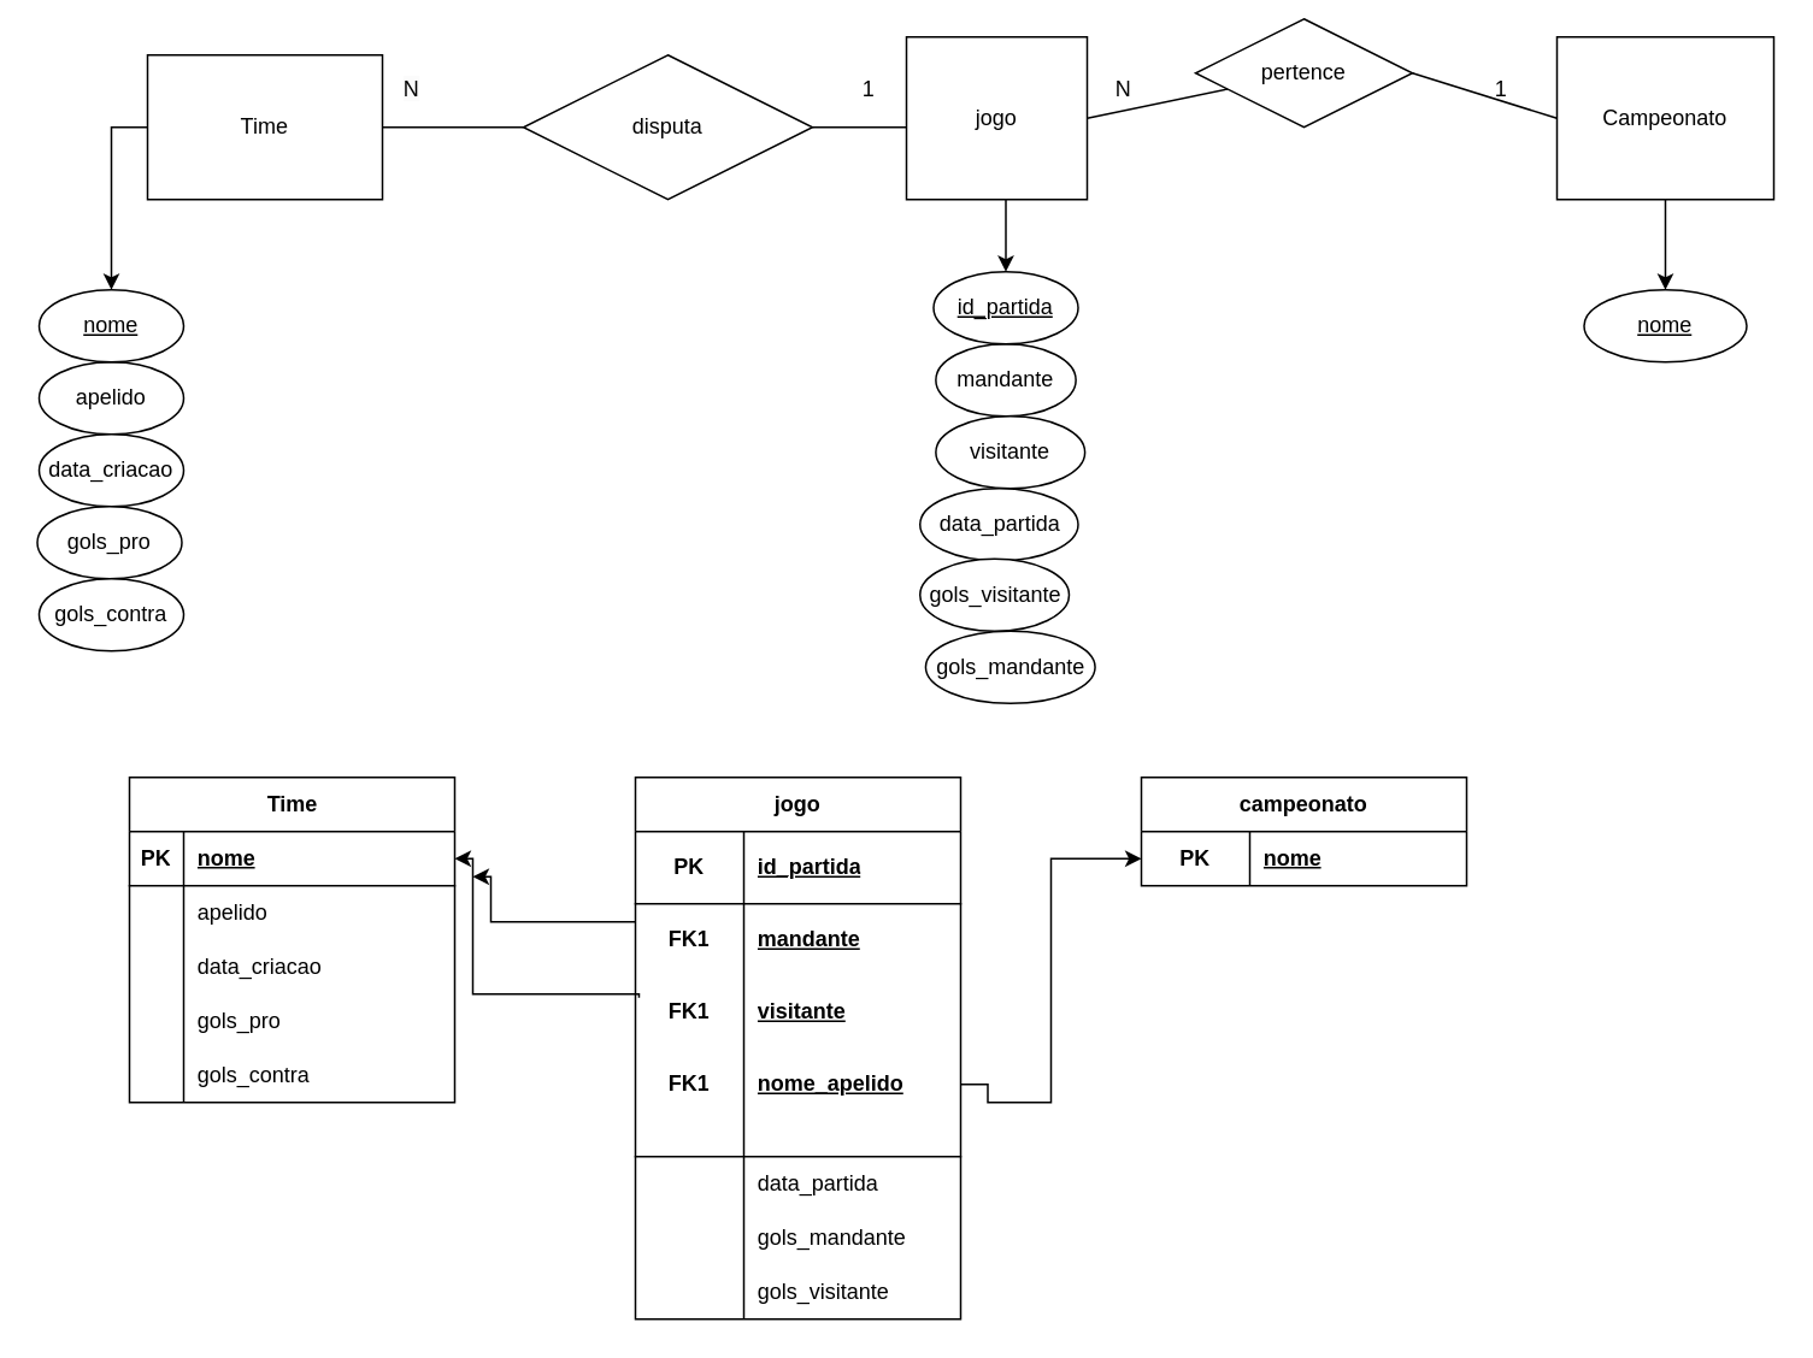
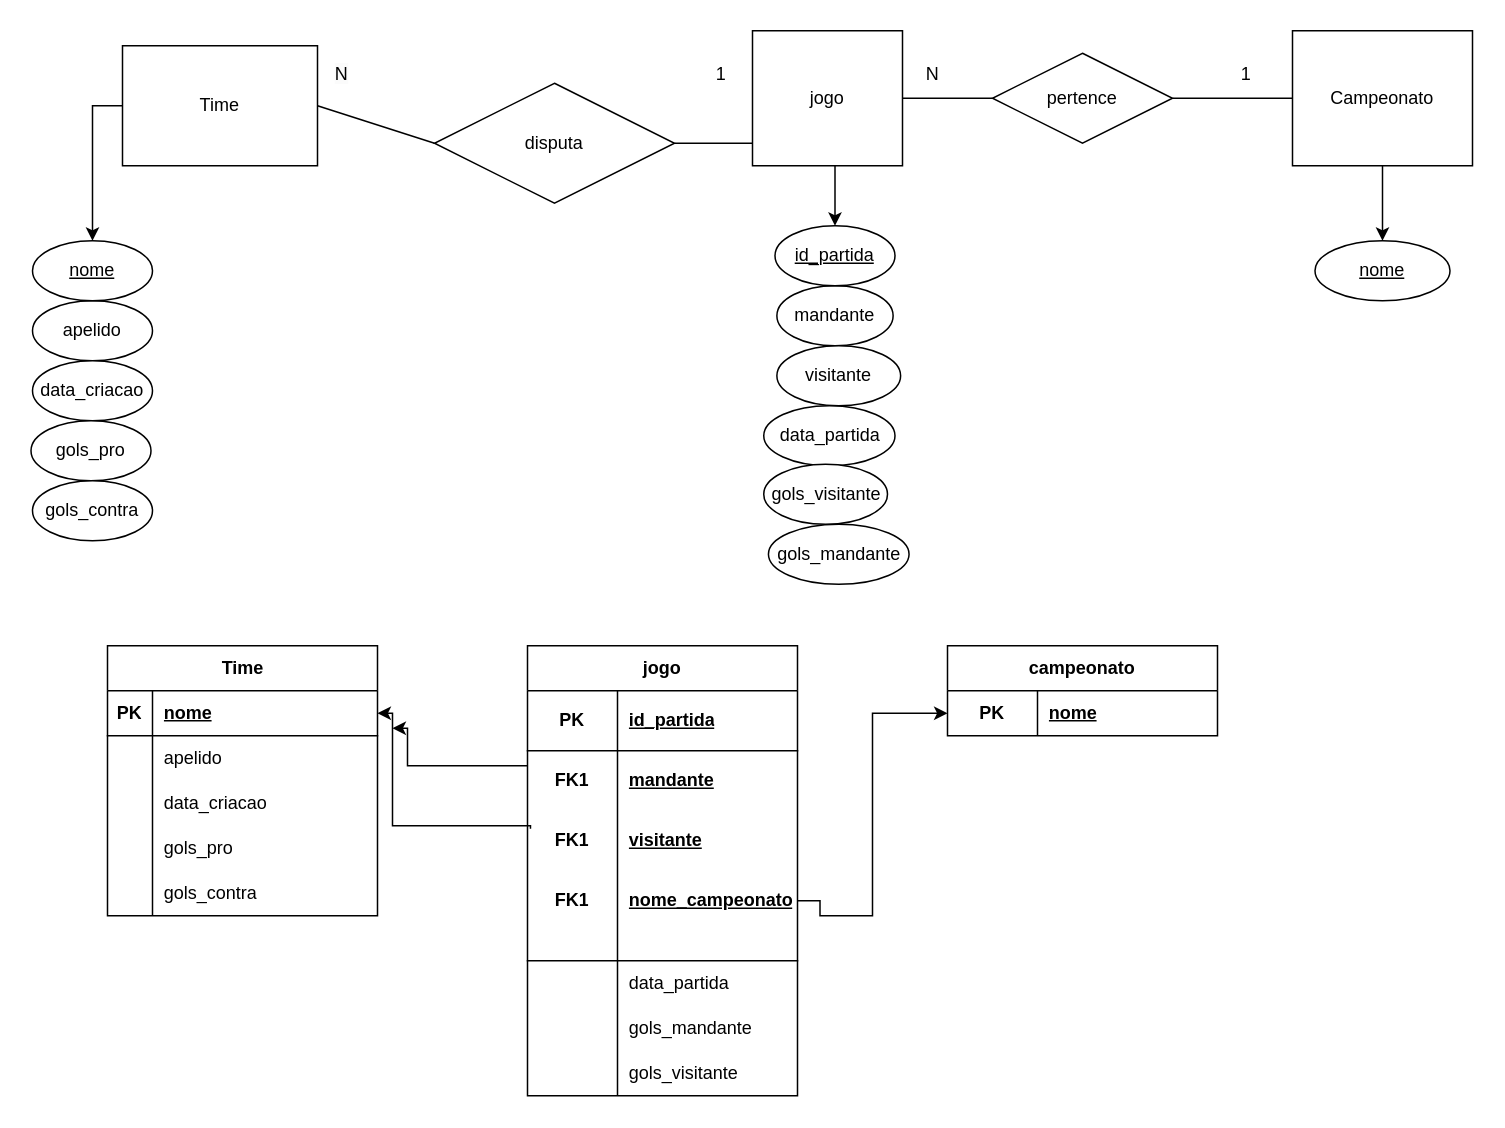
- <mxCell id="72" value="pertence" style="shape=rhombus;perimeter=rhombusPerimeter;whiteSpace=wrap;html=1;align=center;" parent="1" vertex="1"><mxGeometry x="661" y="10" width="120" height="60" as="geometry" /></mxCell>
+ <mxCell id="72" value="pertence" style="shape=rhombus;perimeter=rhombusPerimeter;whiteSpace=wrap;html=1;align=center;" parent="1" vertex="1"><mxGeometry x="661" y="35" width="120" height="60" as="geometry" /></mxCell>
- <mxCell id="39" value="disputa" style="shape=rhombus;perimeter=rhombusPerimeter;whiteSpace=wrap;html=1;align=center;" parent="1" vertex="1"><mxGeometry x="289" y="30" width="160" height="80" as="geometry" /></mxCell>
+ <mxCell id="39" value="disputa" style="shape=rhombus;perimeter=rhombusPerimeter;whiteSpace=wrap;html=1;align=center;" parent="1" vertex="1"><mxGeometry x="289" y="55" width="160" height="80" as="geometry" /></mxCell>
- <mxCell id="52" value="nome_apelido" style="shape=partialRectangle;connectable=0;fillColor=none;top=0;left=0;bottom=0;right=0;align=left;spacingLeft=6;fontStyle=5;overflow=hidden;html=1;whiteSpace=wrap;" parent="50" vertex="1"><mxGeometry x="60" width="120" height="40" as="geometry"><mxRectangle width="120" height="40" as="alternateBounds" /></mxGeometry></mxCell>
+ <mxCell id="52" value="nome_campeonato" style="shape=partialRectangle;connectable=0;fillColor=none;top=0;left=0;bottom=0;right=0;align=left;spacingLeft=6;fontStyle=5;overflow=hidden;html=1;whiteSpace=wrap;" parent="50" vertex="1"><mxGeometry x="60" width="120" height="40" as="geometry"><mxRectangle width="120" height="40" as="alternateBounds" /></mxGeometry></mxCell>
